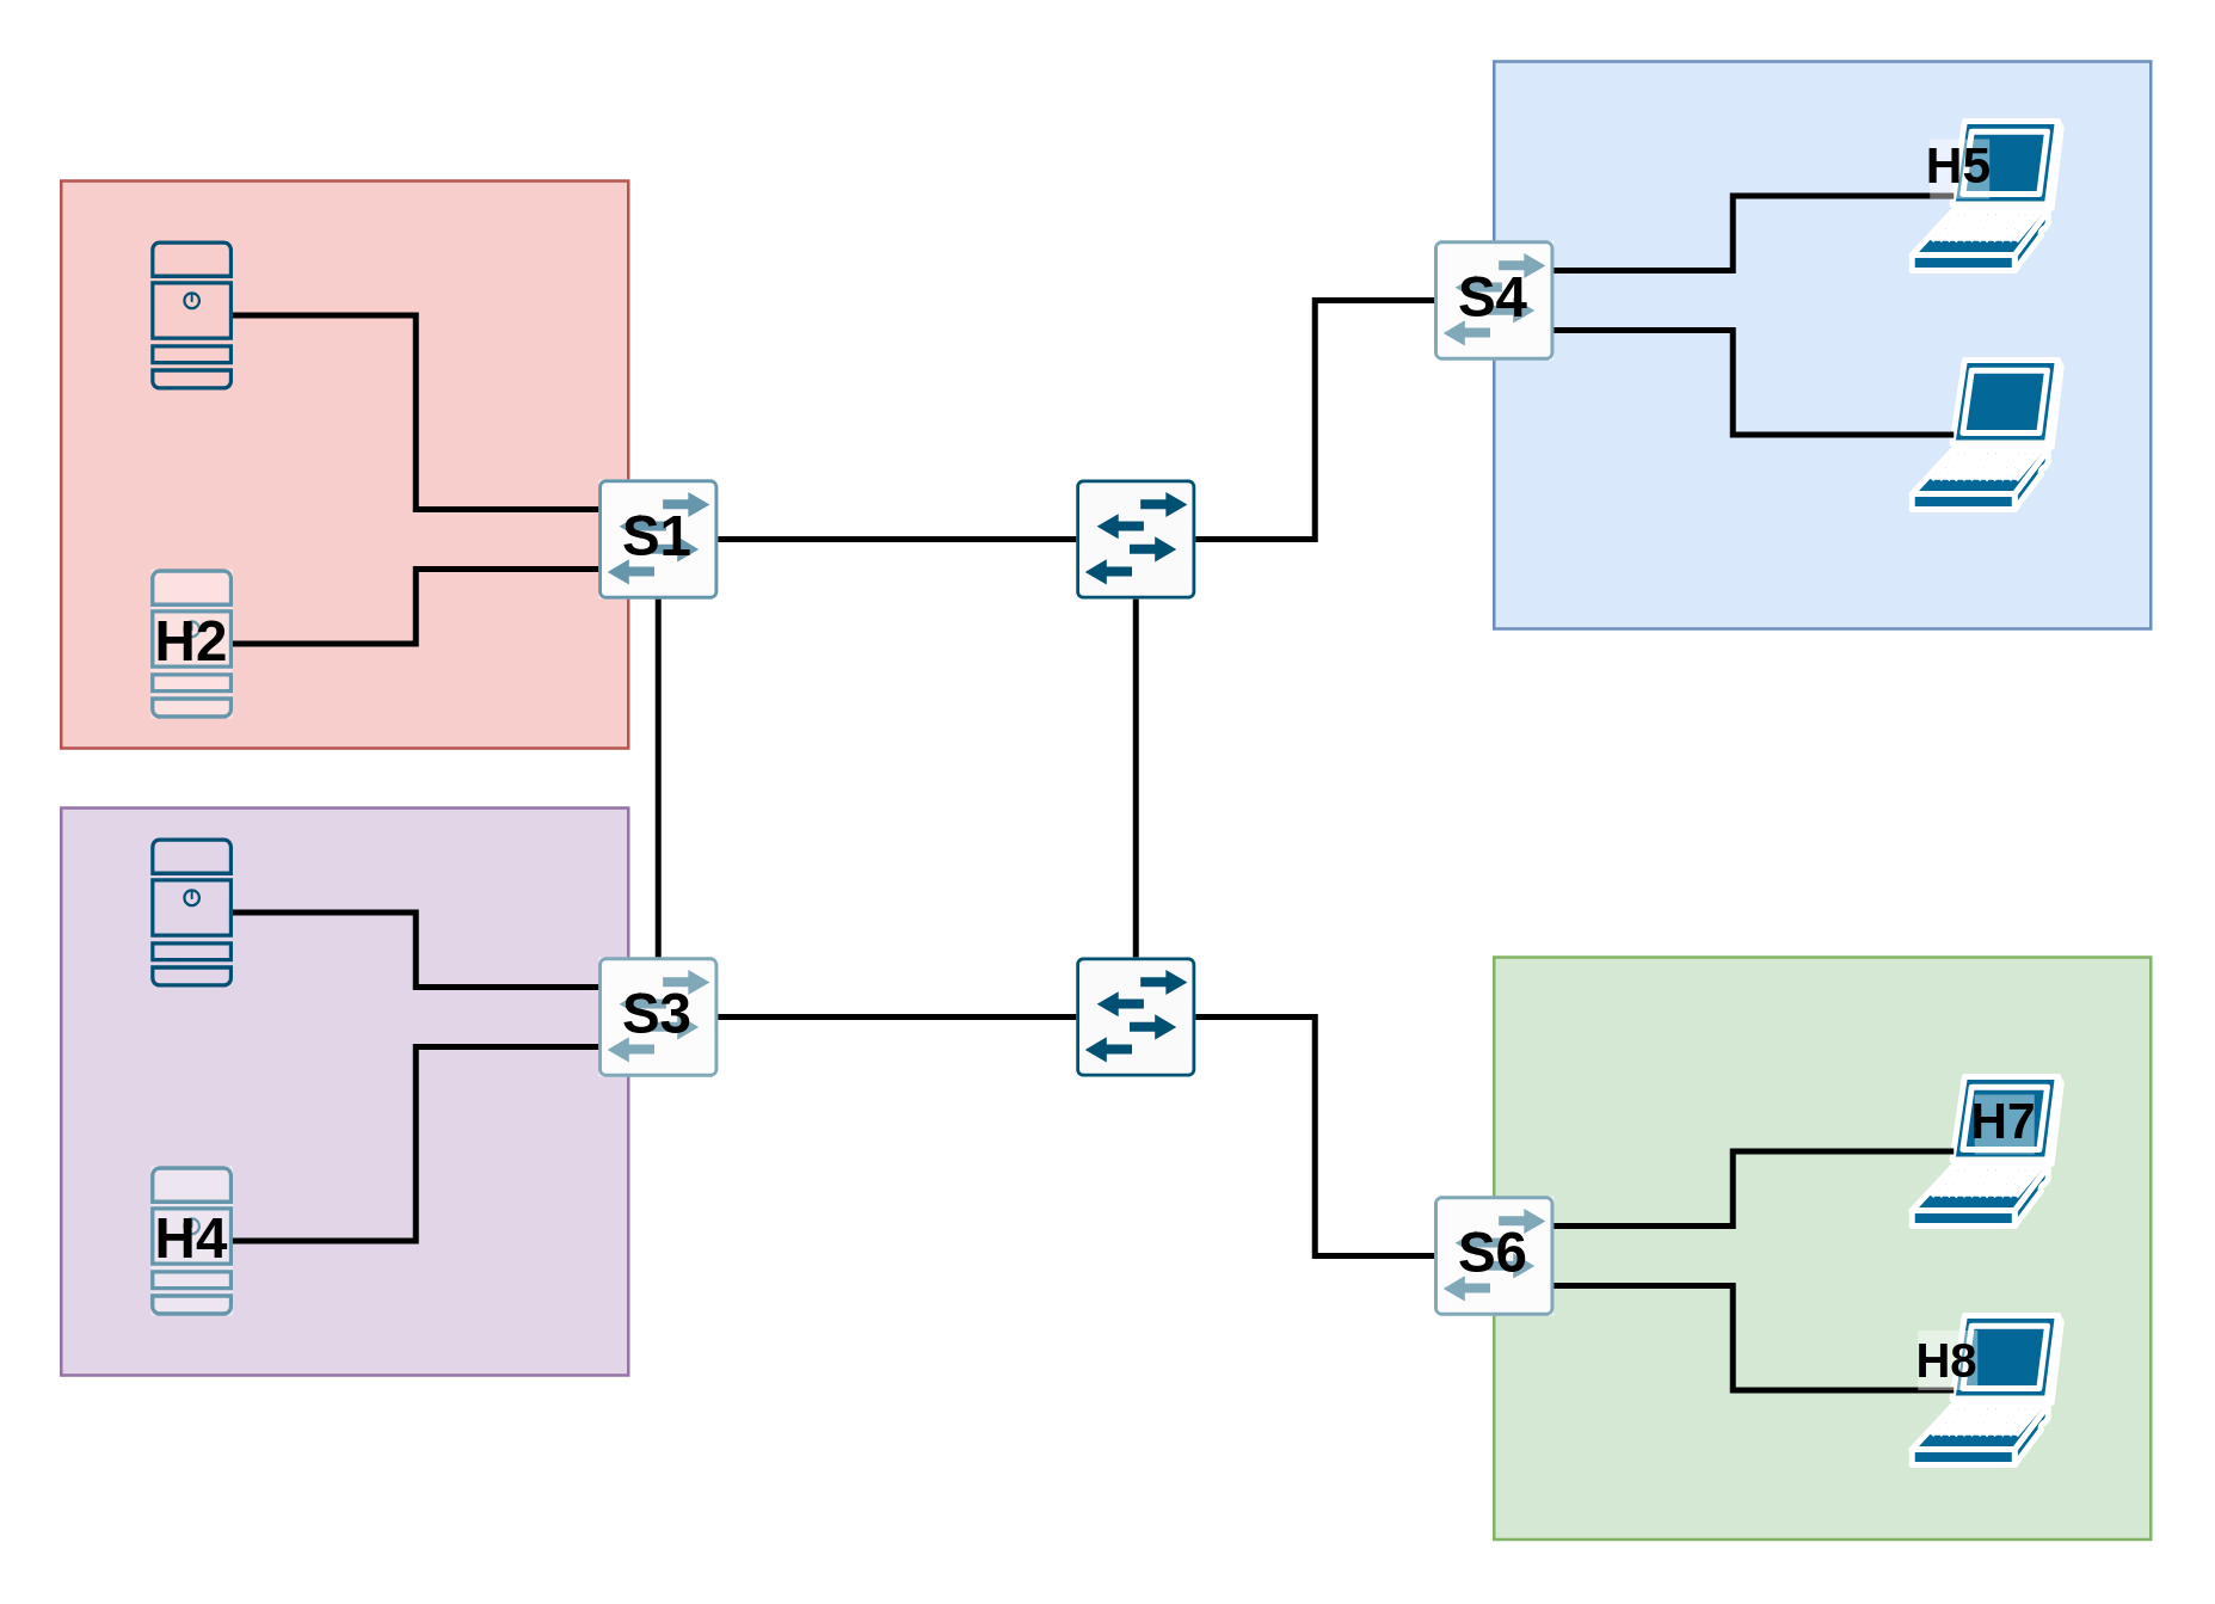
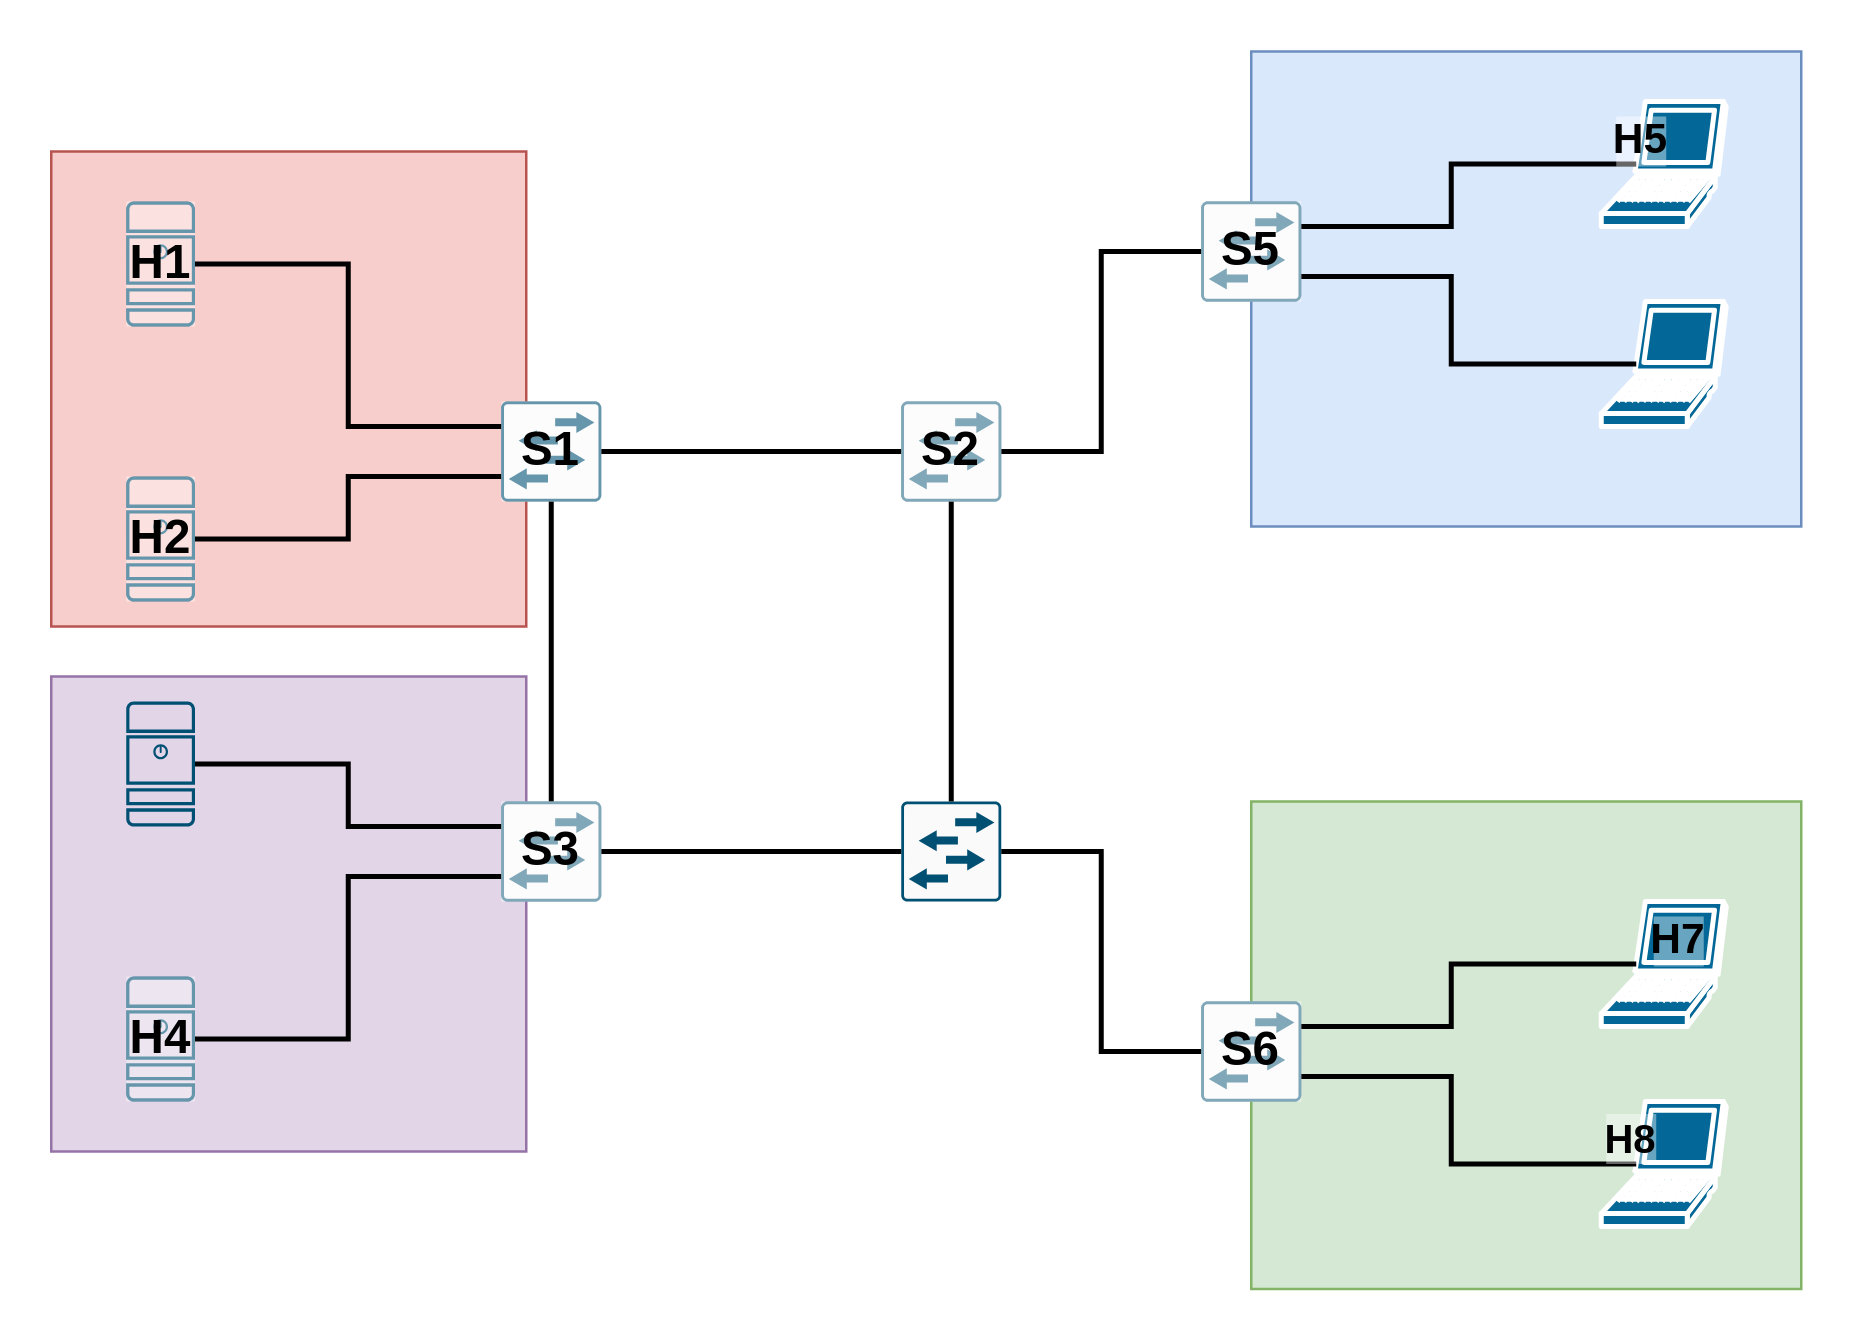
- <mxCell id="37" value="S4" style="rounded=0;whiteSpace=wrap;html=1;opacity=50;strokeWidth=1;fontStyle=1;fontSize=19;strokeColor=none;" vertex="1" parent="1"><mxGeometry x="480" y="80" width="40" height="40" as="geometry" /></mxCell>
+ <mxCell id="37" value="S5" style="rounded=0;whiteSpace=wrap;html=1;opacity=50;strokeWidth=1;fontStyle=1;fontSize=19;strokeColor=none;" vertex="1" parent="1"><mxGeometry x="480" y="80" width="40" height="40" as="geometry" /></mxCell>
+ <mxCell id="39" value="H1" style="rounded=0;whiteSpace=wrap;html=1;opacity=40;strokeWidth=1;fontStyle=1;fontSize=19;strokeColor=none;" vertex="1" parent="1"><mxGeometry x="50" y="80" width="27.5" height="50" as="geometry" /></mxCell>
+ <mxCell id="35" value="S2" style="rounded=0;whiteSpace=wrap;html=1;opacity=50;strokeWidth=1;fontStyle=1;fontSize=19;strokeColor=none;" vertex="1" parent="1"><mxGeometry x="360" y="160" width="40" height="40" as="geometry" /></mxCell>
